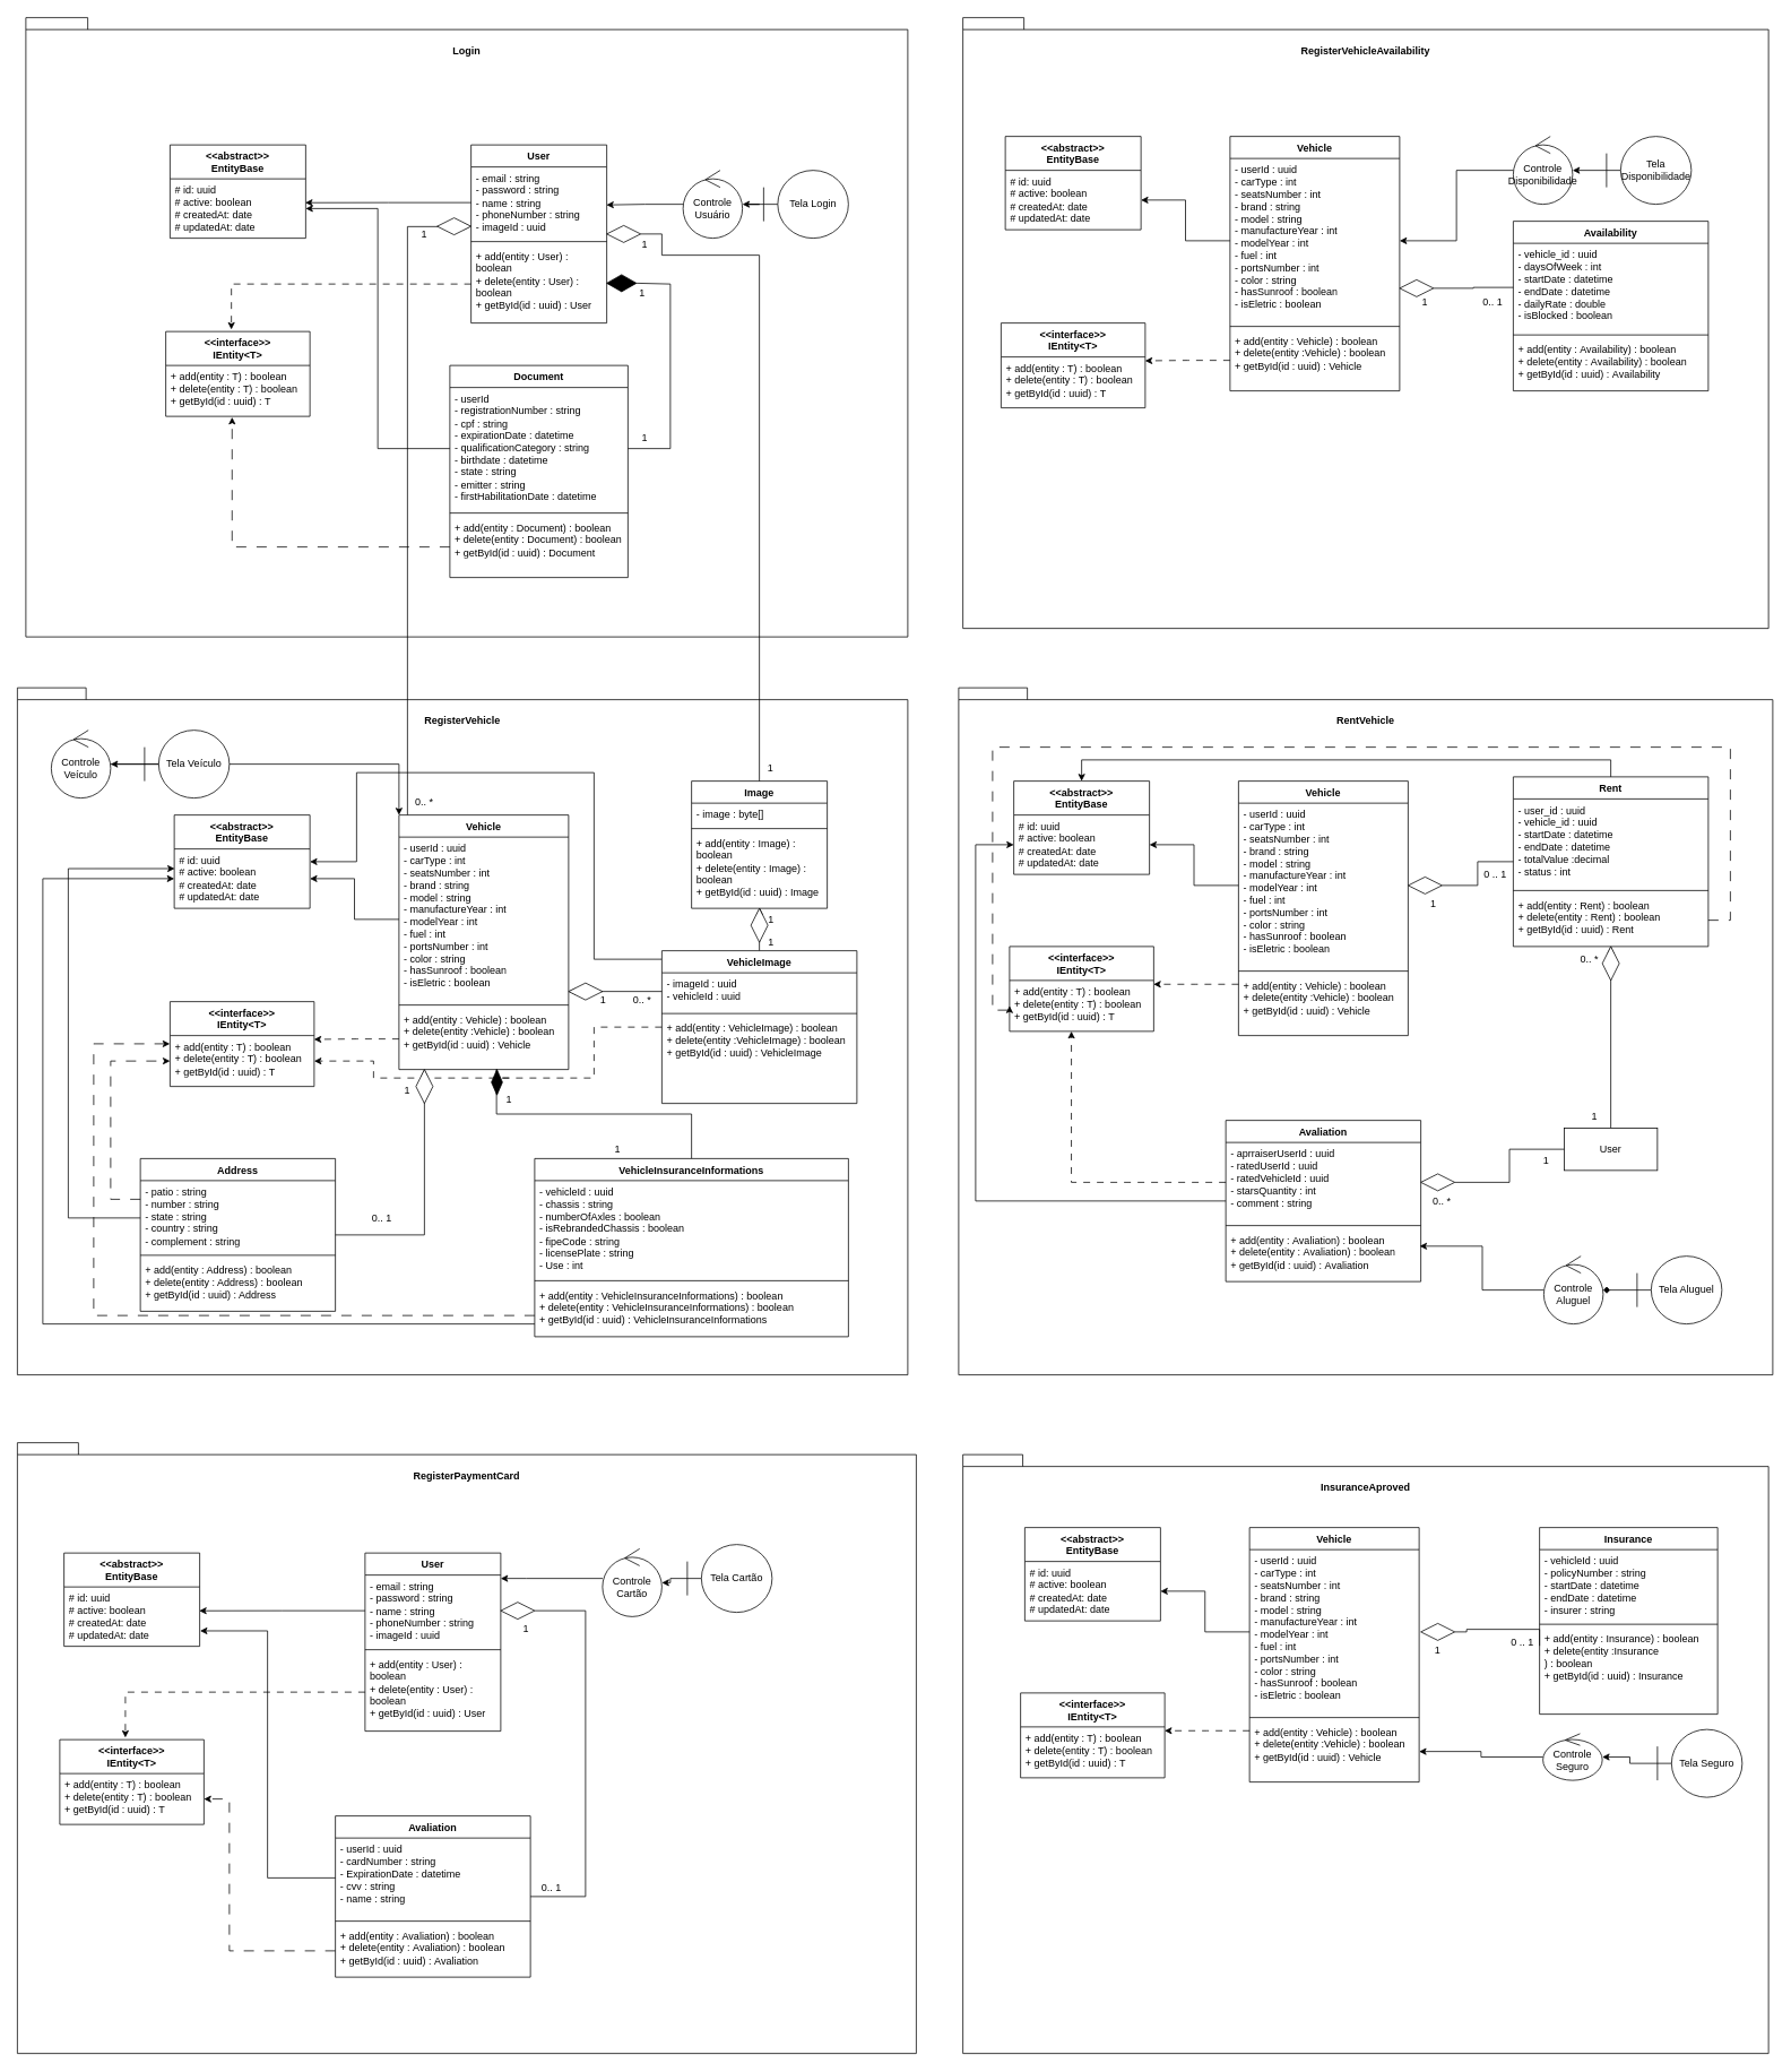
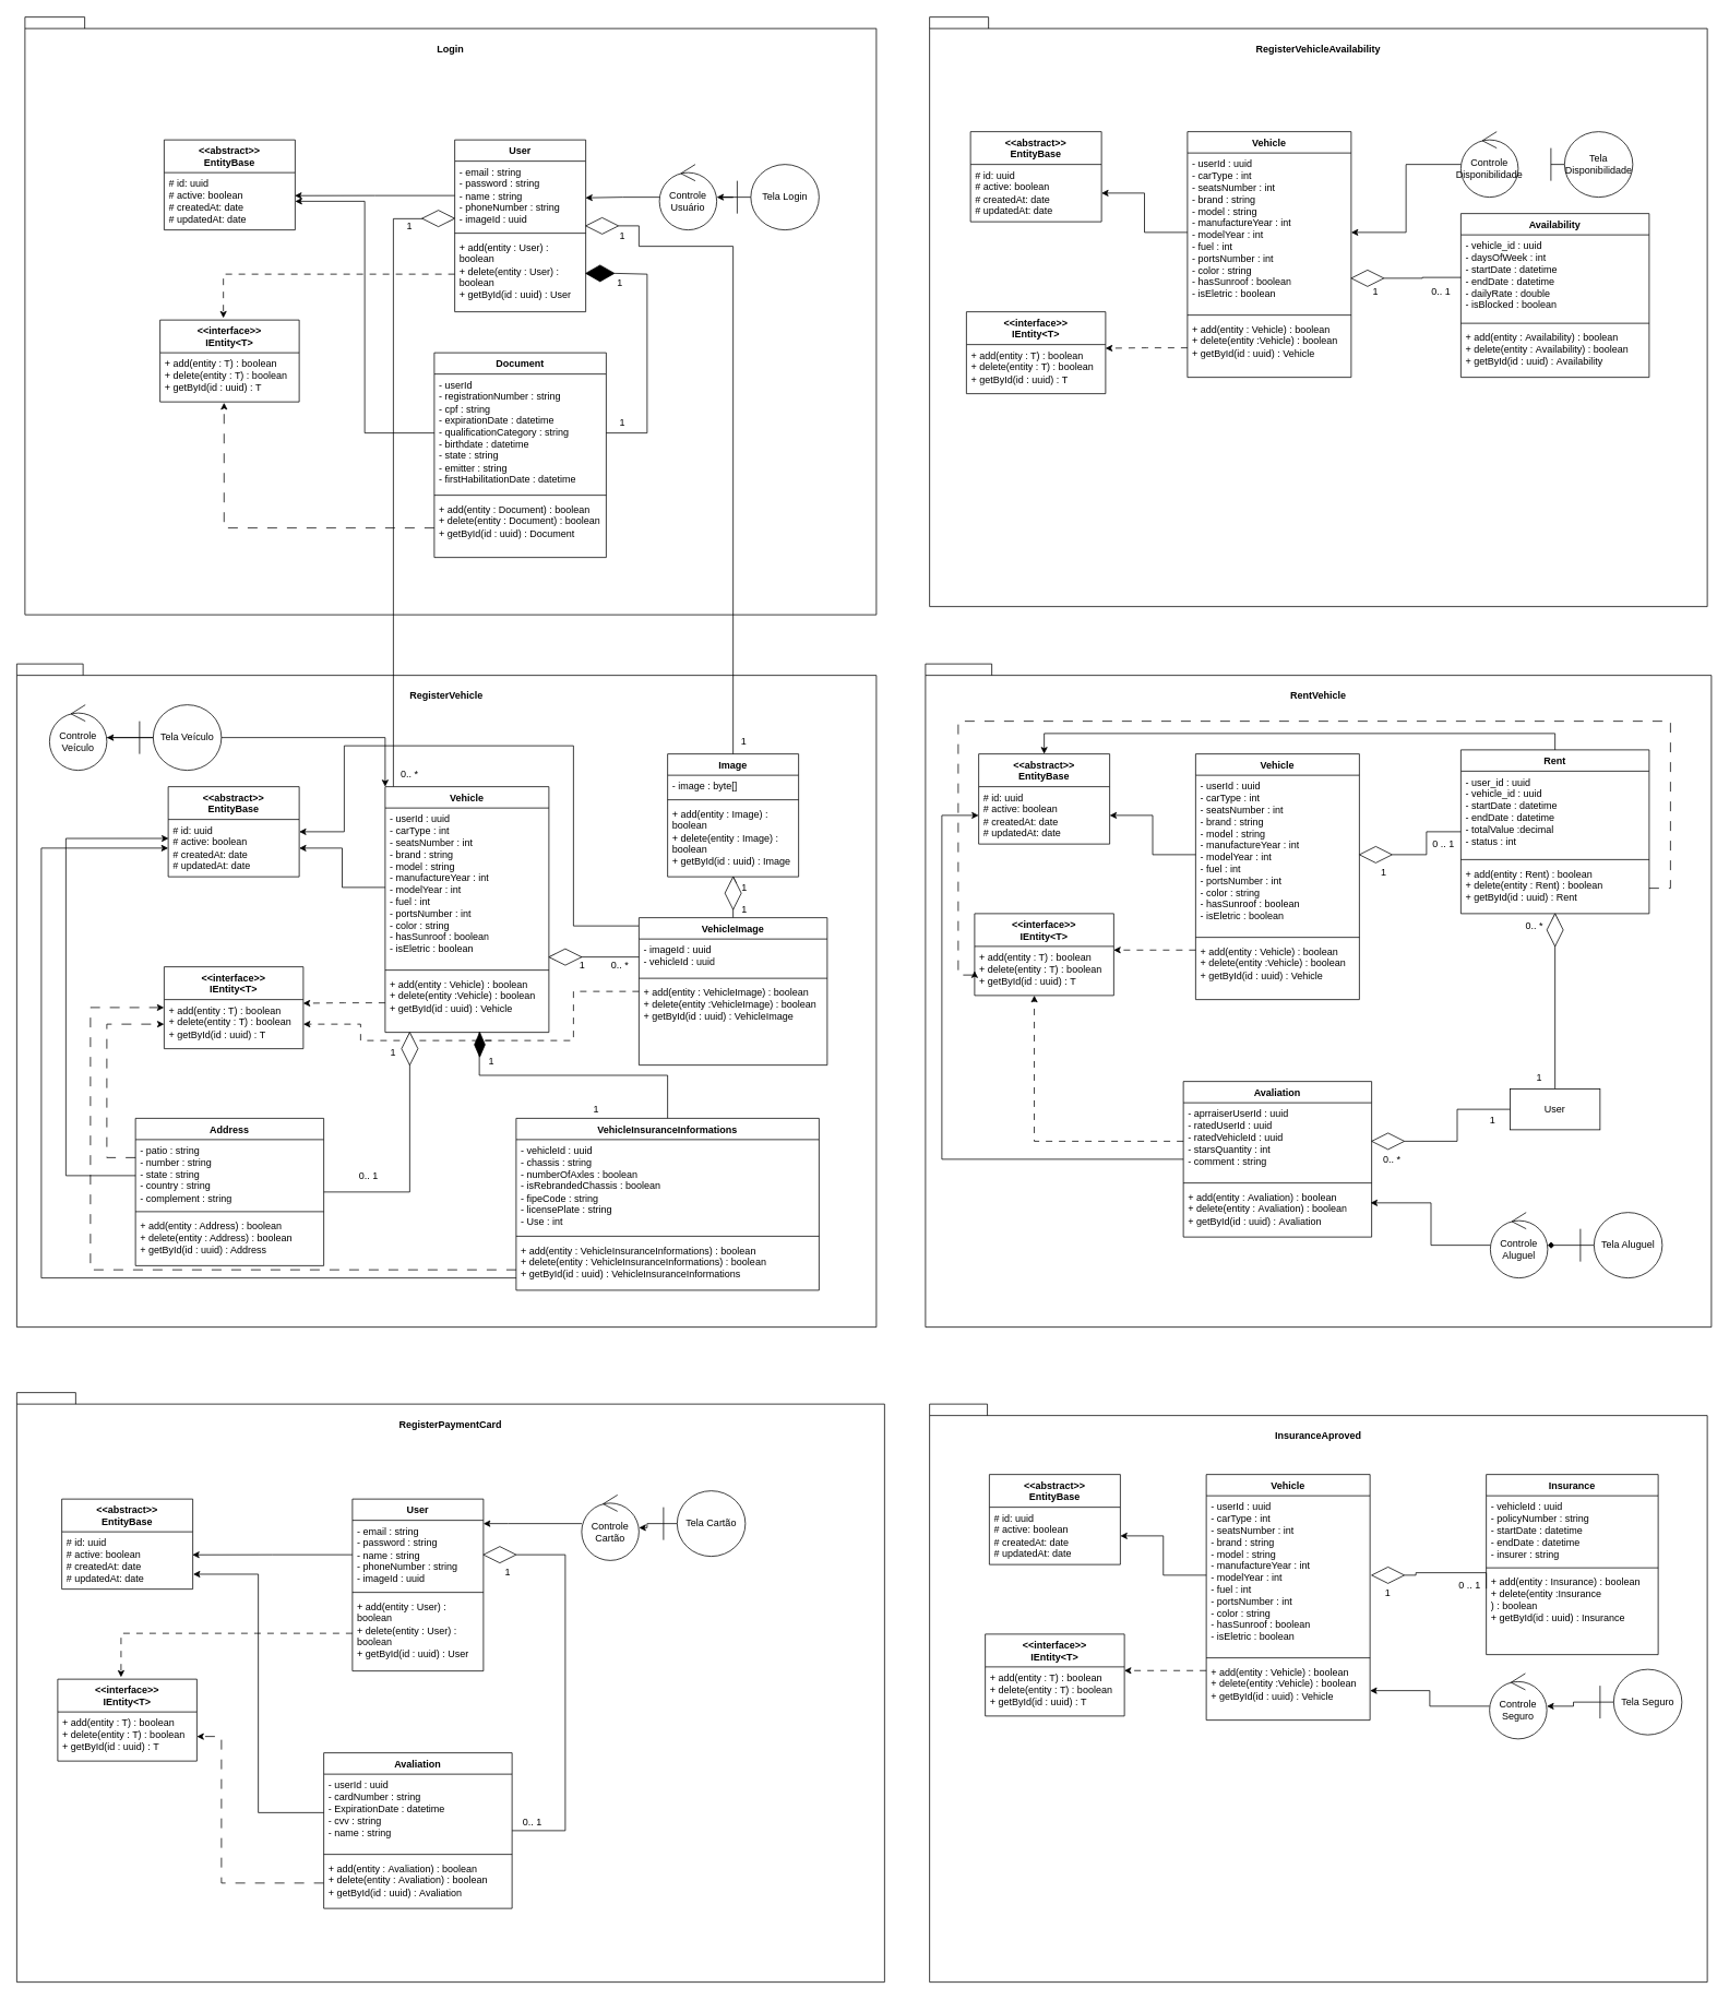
- <mxCell id="186" value="" style="edgeStyle=orthogonalEdgeStyle;rounded=0;orthogonalLoop=1;jettySize=auto;html=1;" edge="1" parent="1" source="187" target="185"><mxGeometry relative="1" as="geometry" /></mxCell>
- <mxCell id="193" value="Controle Seguro" style="ellipse;shape=umlControl;whiteSpace=wrap;html=1;" vertex="1" parent="1"><mxGeometry x="1819" y="2043" width="70" height="55" as="geometry" /></mxCell>
+ <mxCell id="193" value="Controle Seguro" style="ellipse;shape=umlControl;whiteSpace=wrap;html=1;" vertex="1" parent="1"><mxGeometry x="1819" y="2043" width="70" height="80" as="geometry" /></mxCell>
